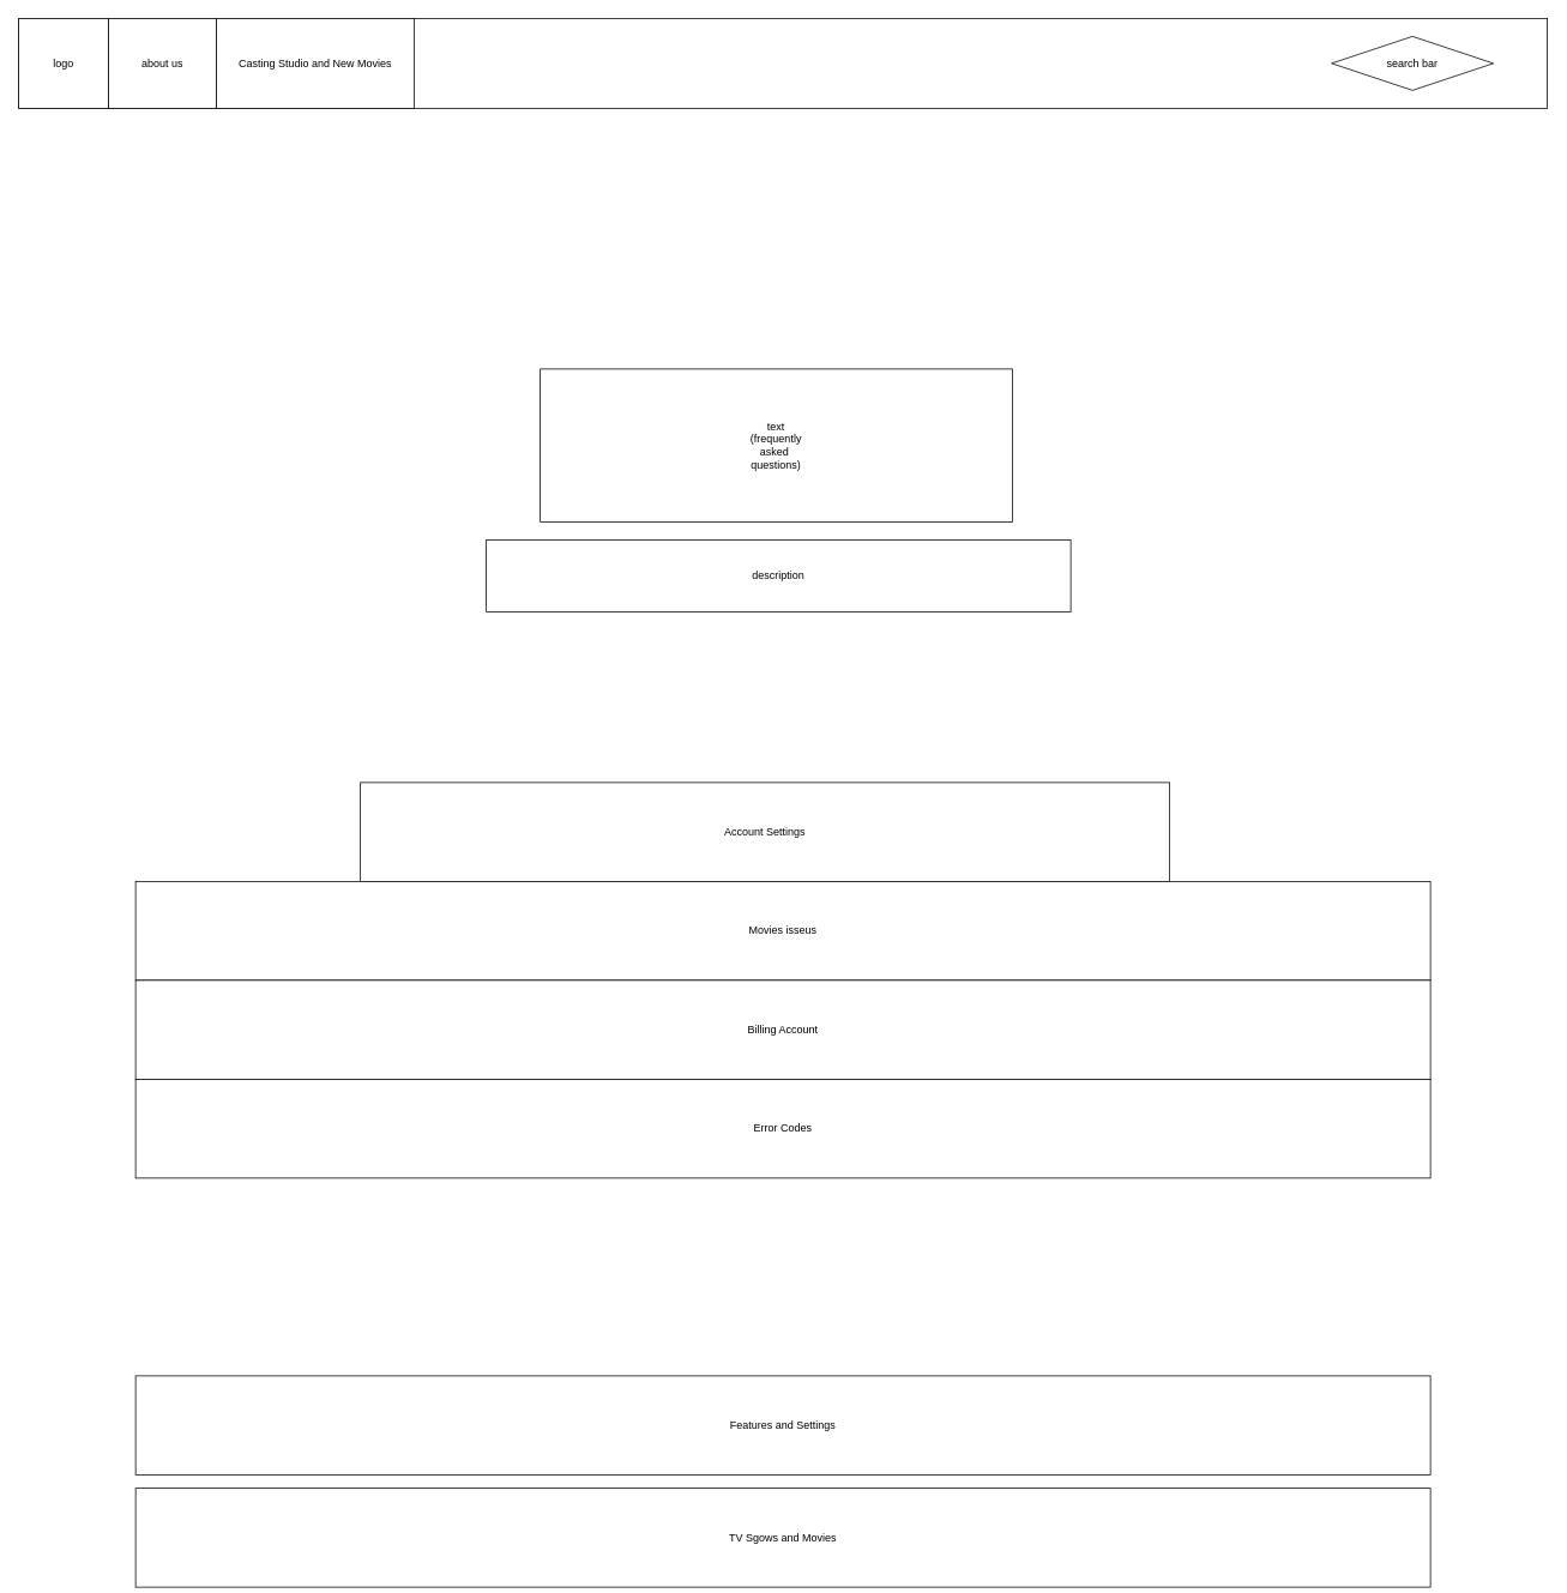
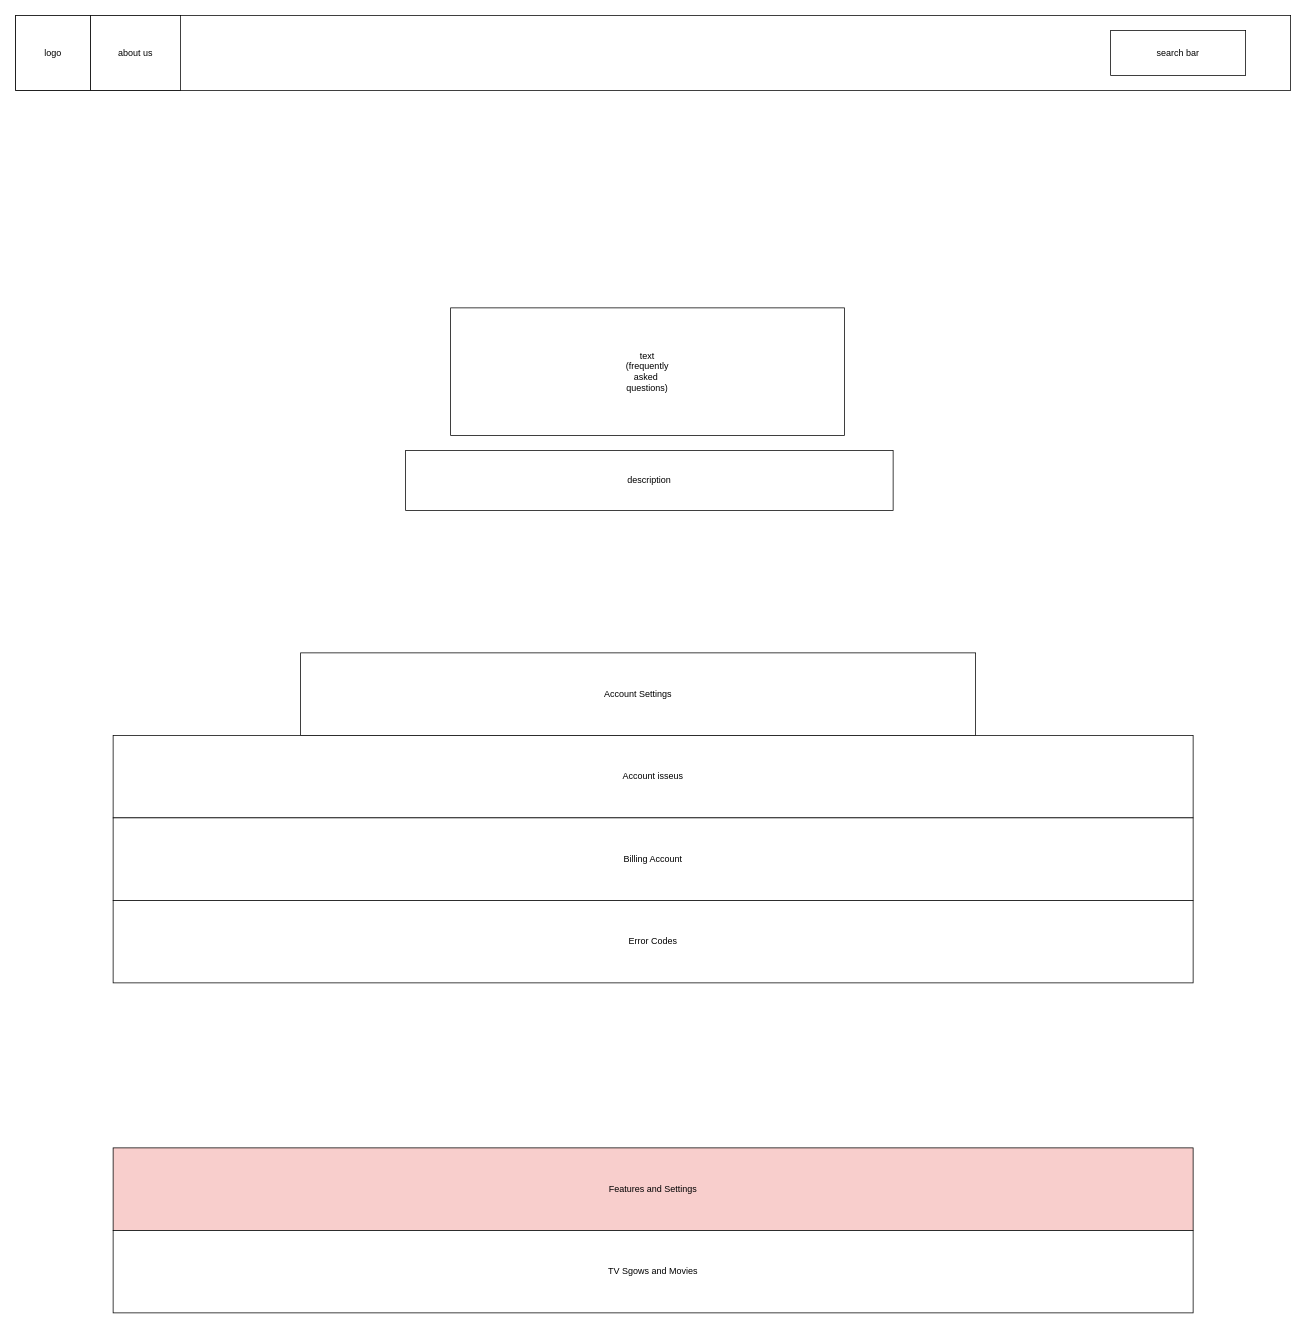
- <mxCell id="5" value="Casting Studio and New Movies" style="rounded=0;whiteSpace=wrap;html=1;" parent="1" vertex="1"><mxGeometry x="240" width="220" height="100" as="geometry" y="20" /></mxCell>
- <mxCell id="6" value="search bar" style="rhombus;whiteSpace=wrap;html=1;" parent="1" vertex="1"><mxGeometry x="1480" y="40" width="180" height="60" as="geometry" /></mxCell>
+ <mxCell id="6" value="search bar" style="rounded=0;whiteSpace=wrap;html=1;" parent="1" vertex="1"><mxGeometry x="1480" y="40" width="180" height="60" as="geometry" /></mxCell>
- <mxCell id="10" value="Movies isseus" style="rounded=0;whiteSpace=wrap;html=1;" parent="1" vertex="1"><mxGeometry x="150" y="980" width="1440" height="110" as="geometry" /></mxCell>
+ <mxCell id="10" value="Account isseus" style="rounded=0;whiteSpace=wrap;html=1;" parent="1" vertex="1"><mxGeometry x="150" y="980" width="1440" height="110" as="geometry" /></mxCell>
- <mxCell id="13" value="Features and Settings" style="rounded=0;whiteSpace=wrap;html=1;" parent="1" vertex="1"><mxGeometry x="150" y="1530" width="1440" height="110" as="geometry" /></mxCell>
+ <mxCell id="13" value="Features and Settings" style="rounded=0;whiteSpace=wrap;html=1;fillColor=#f8cecc;" parent="1" vertex="1"><mxGeometry x="150" y="1530" width="1440" height="110" as="geometry" /></mxCell>
- <mxCell id="14" value="TV Sgows and Movies" style="rounded=0;whiteSpace=wrap;html=1;" vertex="1" parent="1"><mxGeometry x="150" y="1655" width="1440" height="110" as="geometry" /></mxCell>
+ <mxCell id="14" value="TV Sgows and Movies" style="rounded=0;whiteSpace=wrap;html=1;" vertex="1" parent="1"><mxGeometry x="150" y="1640" width="1440" height="110" as="geometry" /></mxCell>
